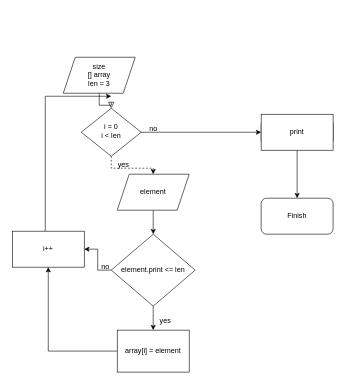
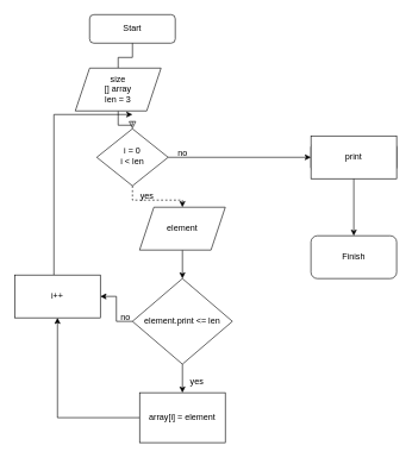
+ <mxCell id="3" value="Start" style="rounded=1;whiteSpace=wrap;html=1;fontSize=12;glass=0;strokeWidth=1;shadow=0;" parent="1" vertex="1"><mxGeometry x="125" y="20" width="120" height="40" as="geometry" /></mxCell>
+ <mxCell id="10" value="" style="rounded=0;html=1;jettySize=auto;orthogonalLoop=1;fontSize=11;endArrow=none;endFill=0;endSize=8;strokeWidth=1;shadow=0;labelBackgroundColor=none;edgeStyle=orthogonalEdgeStyle;" edge="1" parent="1" source="3" target="11"><mxGeometry relative="1" as="geometry"><mxPoint x="185" y="60" as="sourcePoint" /><mxPoint x="185" y="180" as="targetPoint" /></mxGeometry></mxCell>
